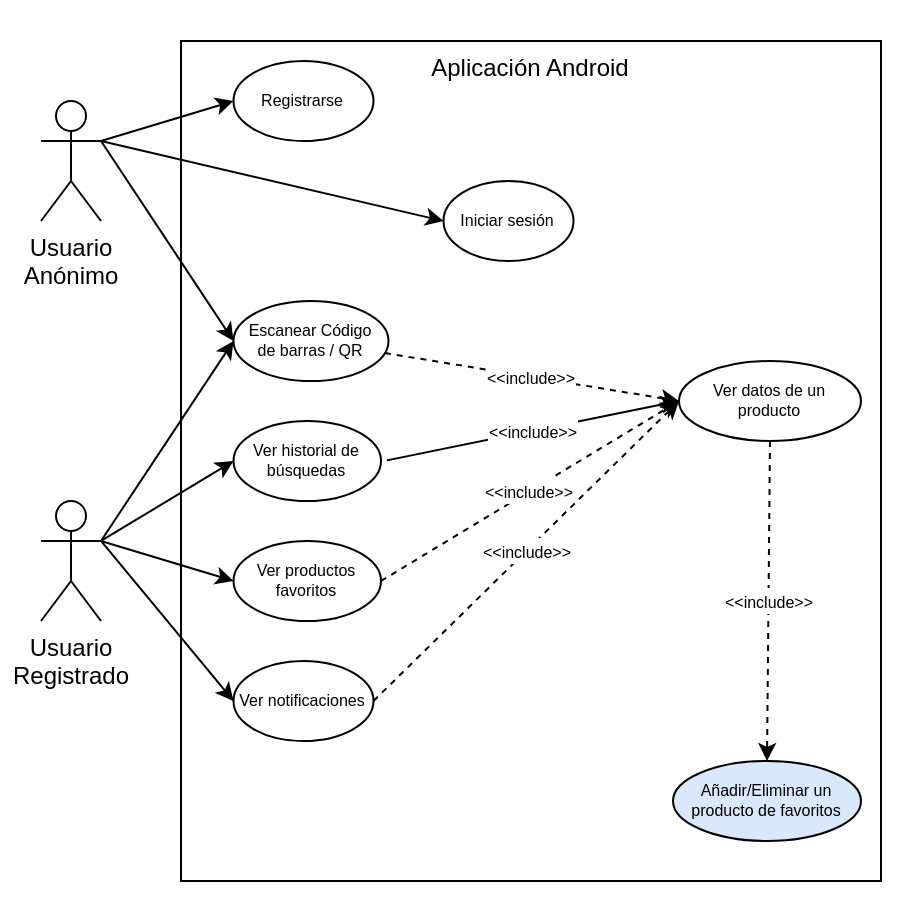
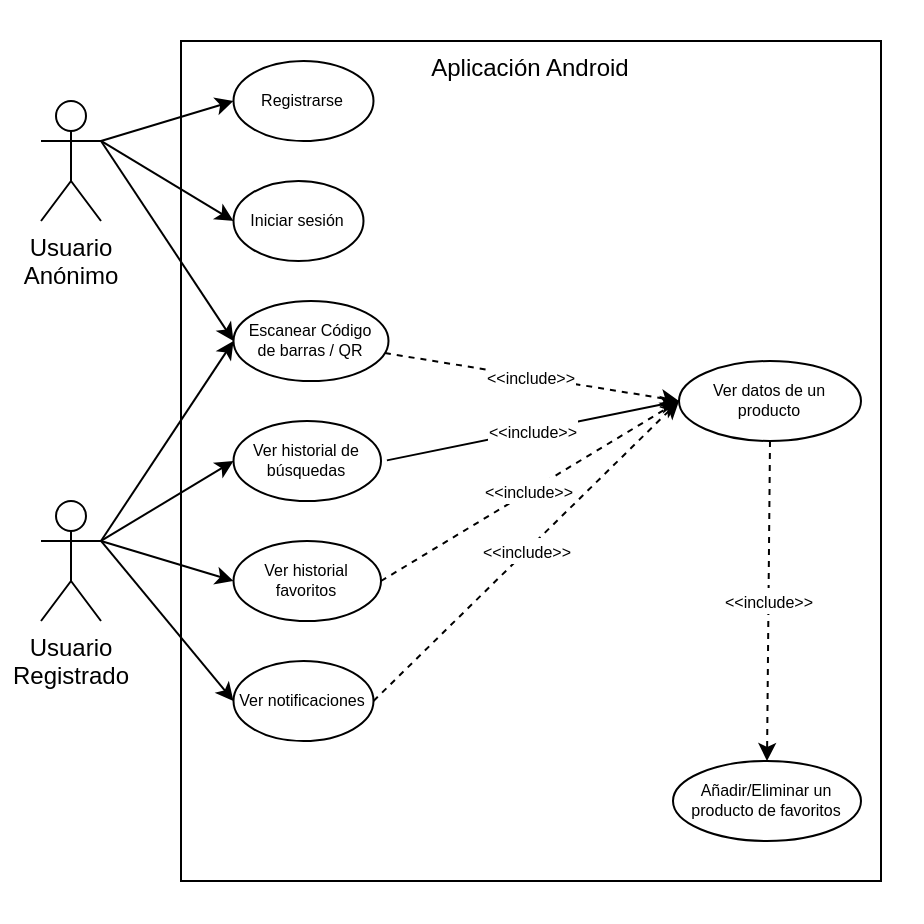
- <mxCell id="14" value="Iniciar sesión" style="ellipse;whiteSpace=wrap;html=1;spacing=7;fontSize=8;" vertex="1" parent="1"><mxGeometry x="221.25" y="90" width="65" height="40" as="geometry" /></mxCell>
+ <mxCell id="14" value="Iniciar sesión" style="ellipse;whiteSpace=wrap;html=1;spacing=7;fontSize=8;" vertex="1" parent="1"><mxGeometry x="116.25" y="90" width="65" height="40" as="geometry" /></mxCell>
- <mxCell id="9" value="Ver productos favoritos" style="ellipse;whiteSpace=wrap;html=1;fontSize=8;" vertex="1" parent="1"><mxGeometry x="116.25" y="270" width="73.75" height="40" as="geometry" /></mxCell>
+ <mxCell id="9" value="Ver historial favoritos" style="ellipse;whiteSpace=wrap;html=1;fontSize=8;" vertex="1" parent="1"><mxGeometry x="116.25" y="270" width="73.75" height="40" as="geometry" /></mxCell>
- <mxCell id="8" value="Añadir/Eliminar un producto de favoritos" style="ellipse;whiteSpace=wrap;html=1;fontSize=8;fillColor=#dae8fc;" vertex="1" parent="1"><mxGeometry x="336" y="380" width="94" height="40" as="geometry" /></mxCell>
+ <mxCell id="8" value="Añadir/Eliminar un producto de favoritos" style="ellipse;whiteSpace=wrap;html=1;fontSize=8;" vertex="1" parent="1"><mxGeometry x="336" y="380" width="94" height="40" as="geometry" /></mxCell>
